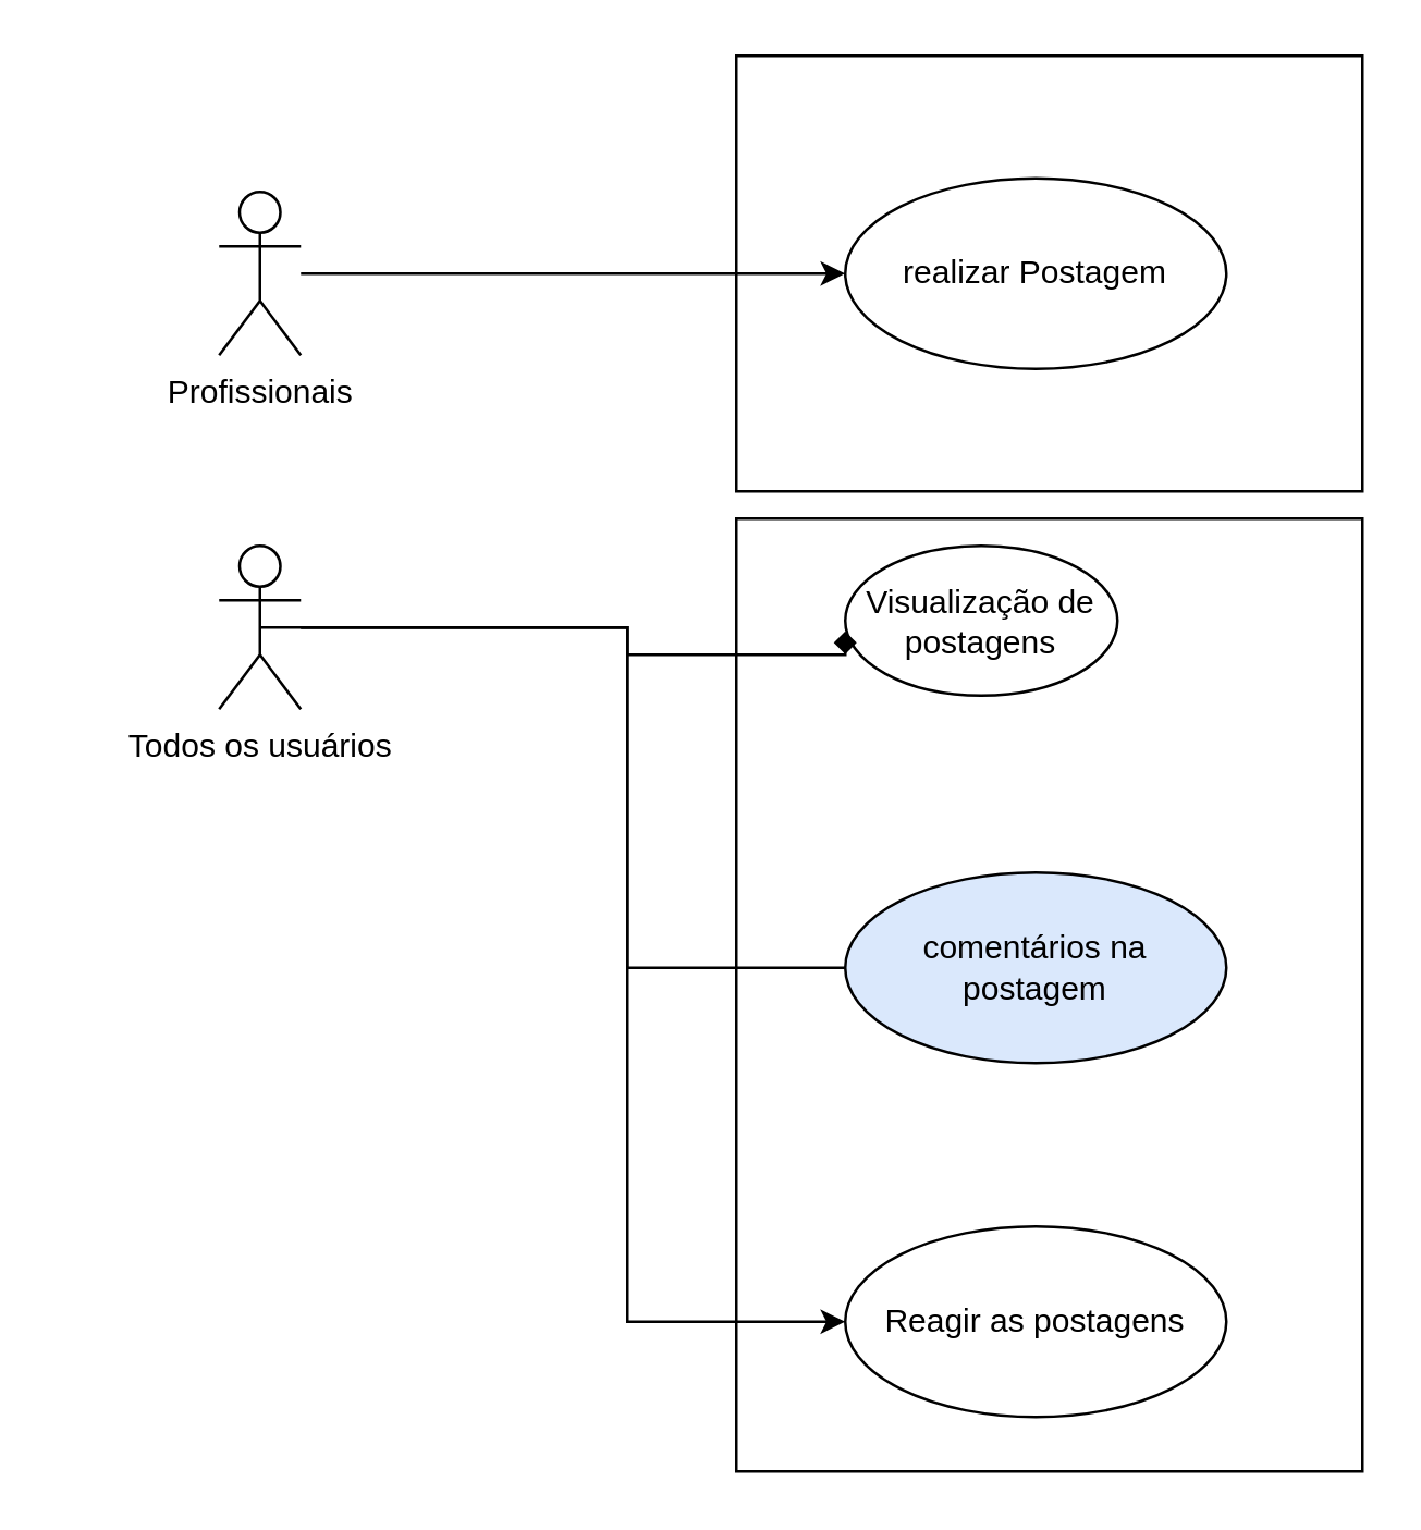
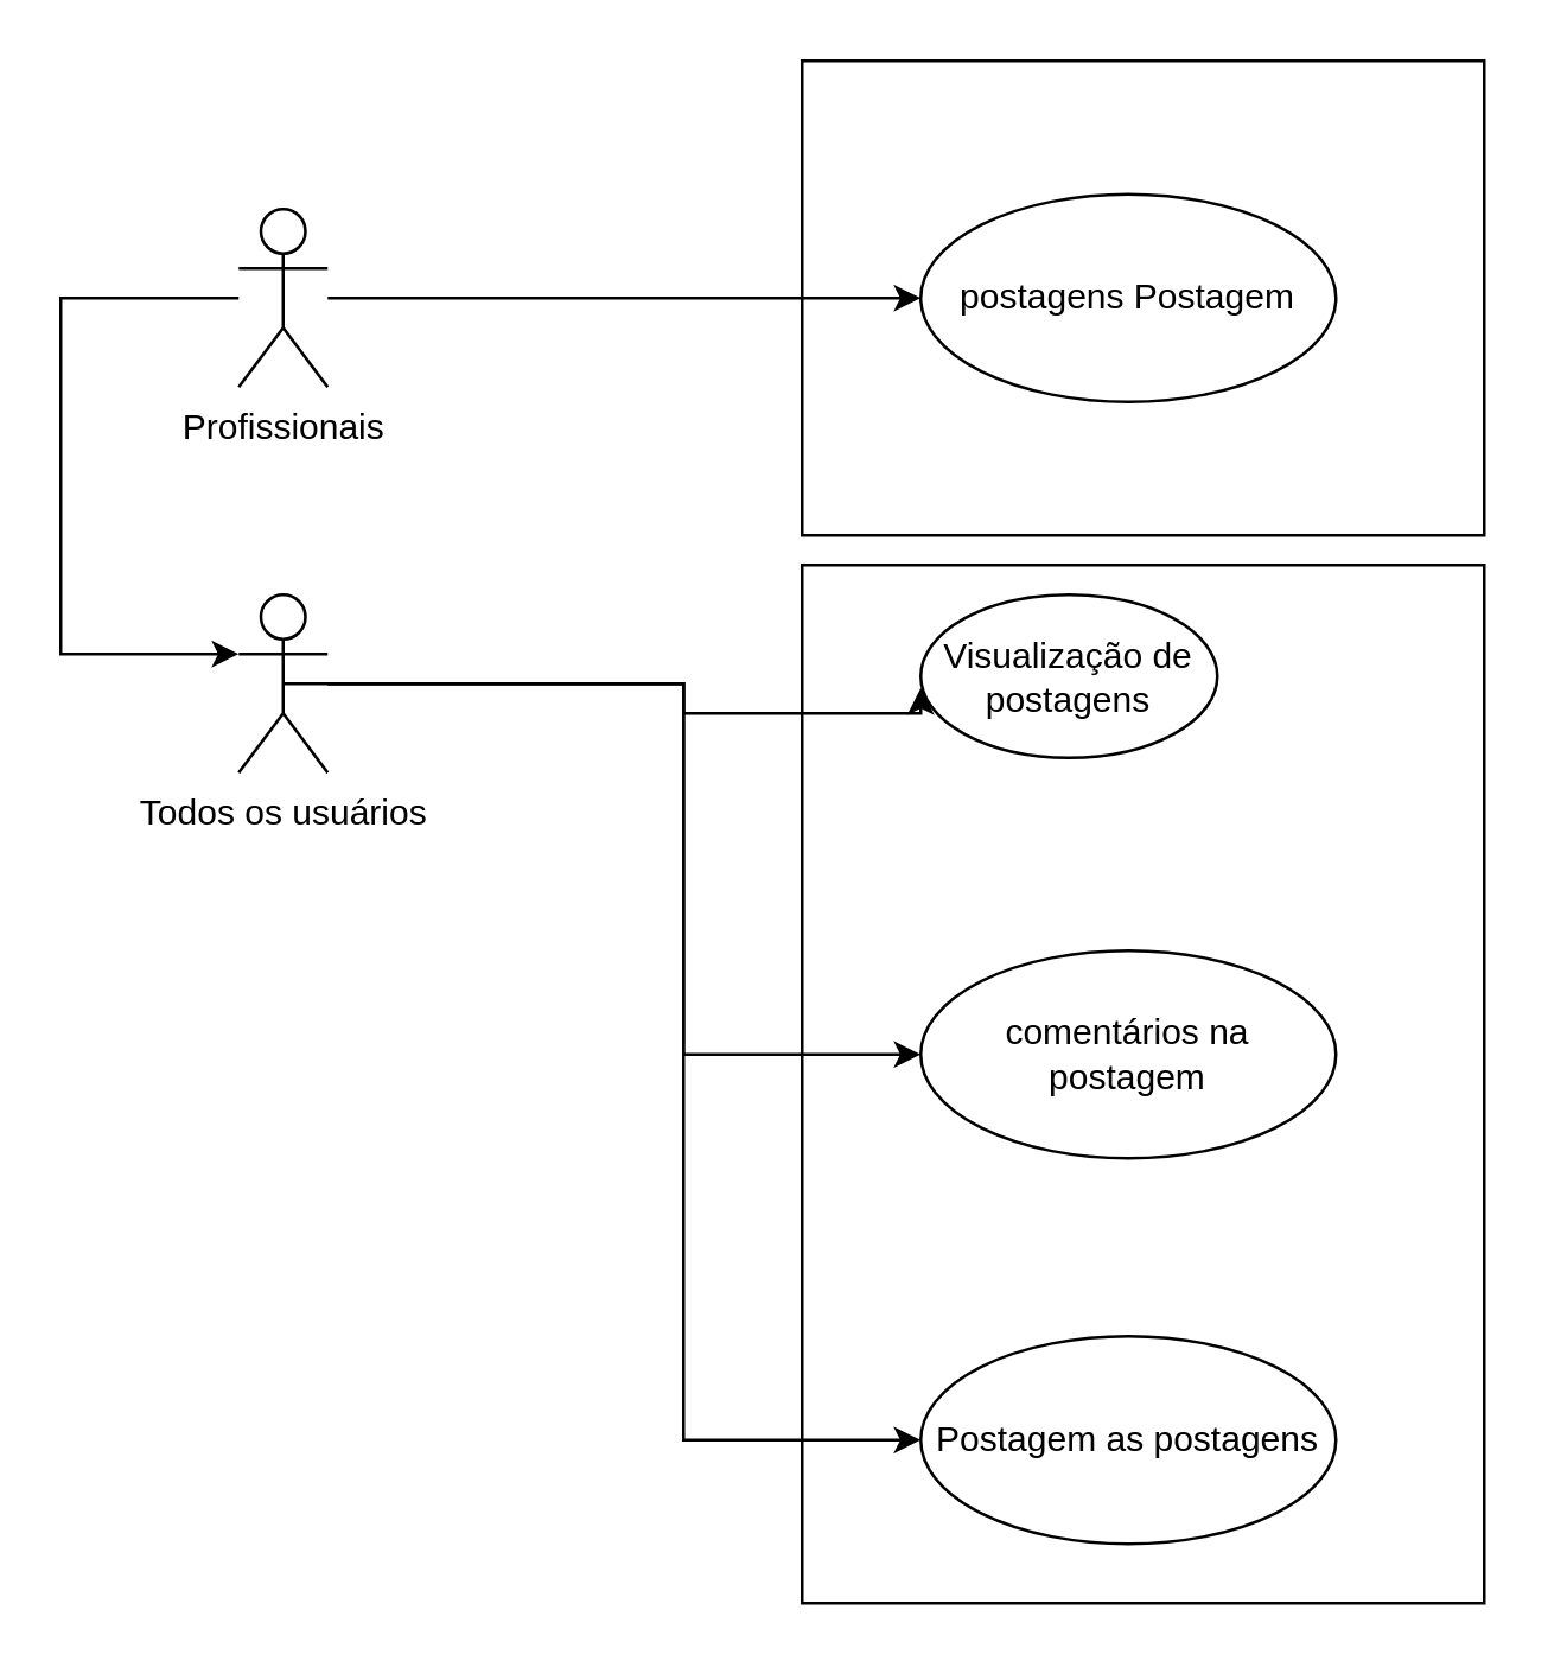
- <mxCell id="6" value="realizar Postagem" style="ellipse;whiteSpace=wrap;html=1;" vertex="1" parent="1"><mxGeometry x="310" y="65" width="140" height="70" as="geometry" /></mxCell>
+ <mxCell id="6" value="postagens Postagem" style="ellipse;whiteSpace=wrap;html=1;" vertex="1" parent="1"><mxGeometry x="310" y="65" width="140" height="70" as="geometry" /></mxCell>
+ <mxCell id="14" style="edgeStyle=orthogonalEdgeStyle;rounded=0;orthogonalLoop=1;jettySize=auto;html=1;entryX=0;entryY=0.333;entryDx=0;entryDy=0;entryPerimeter=0;" edge="1" parent="1" source="5" target="9"><mxGeometry relative="1" as="geometry"><Array as="points"><mxPoint x="20" y="100" /><mxPoint x="20" y="220" /></Array></mxGeometry></mxCell>
- <mxCell id="12" style="edgeStyle=orthogonalEdgeStyle;rounded=0;orthogonalLoop=1;jettySize=auto;html=1;entryX=0;entryY=0.571;entryDx=0;entryDy=0;entryPerimeter=0;endArrow=diamond;" edge="1" parent="1" source="9" target="10"><mxGeometry relative="1" as="geometry"><Array as="points"><mxPoint x="230" y="230" /><mxPoint x="230" y="240" /></Array></mxGeometry></mxCell>
+ <mxCell id="12" style="edgeStyle=orthogonalEdgeStyle;rounded=0;orthogonalLoop=1;jettySize=auto;html=1;entryX=0;entryY=0.571;entryDx=0;entryDy=0;entryPerimeter=0;" edge="1" parent="1" source="9" target="10"><mxGeometry relative="1" as="geometry"><Array as="points"><mxPoint x="230" y="230" /><mxPoint x="230" y="240" /></Array></mxGeometry></mxCell>
- <mxCell id="8" style="edgeStyle=orthogonalEdgeStyle;rounded=0;orthogonalLoop=1;jettySize=auto;html=1;exitX=0.5;exitY=0.5;exitDx=0;exitDy=0;exitPerimeter=0;entryX=0;entryY=0.5;entryDx=0;entryDy=0;endArrow=none;" edge="1" parent="1" source="9" target="11"><mxGeometry relative="1" as="geometry"><Array as="points"><mxPoint x="230" y="230" /><mxPoint x="230" y="355" /></Array></mxGeometry></mxCell>
+ <mxCell id="8" style="edgeStyle=orthogonalEdgeStyle;rounded=0;orthogonalLoop=1;jettySize=auto;html=1;exitX=0.5;exitY=0.5;exitDx=0;exitDy=0;exitPerimeter=0;entryX=0;entryY=0.5;entryDx=0;entryDy=0;" edge="1" parent="1" source="9" target="11"><mxGeometry relative="1" as="geometry"><Array as="points"><mxPoint x="230" y="230" /><mxPoint x="230" y="355" /></Array></mxGeometry></mxCell>
- <mxCell id="11" value="comentários na postagem" style="ellipse;whiteSpace=wrap;html=1;fillColor=#dae8fc;" vertex="1" parent="1"><mxGeometry x="310" y="320" width="140" height="70" as="geometry" /></mxCell>
+ <mxCell id="11" value="comentários na postagem" style="ellipse;whiteSpace=wrap;html=1;" vertex="1" parent="1"><mxGeometry x="310" y="320" width="140" height="70" as="geometry" /></mxCell>
- <mxCell id="13" value="Reagir as postagens" style="ellipse;whiteSpace=wrap;html=1;" vertex="1" parent="1"><mxGeometry x="310" y="450" width="140" height="70" as="geometry" /></mxCell>
+ <mxCell id="13" value="Postagem as postagens" style="ellipse;whiteSpace=wrap;html=1;" vertex="1" parent="1"><mxGeometry x="310" y="450" width="140" height="70" as="geometry" /></mxCell>
